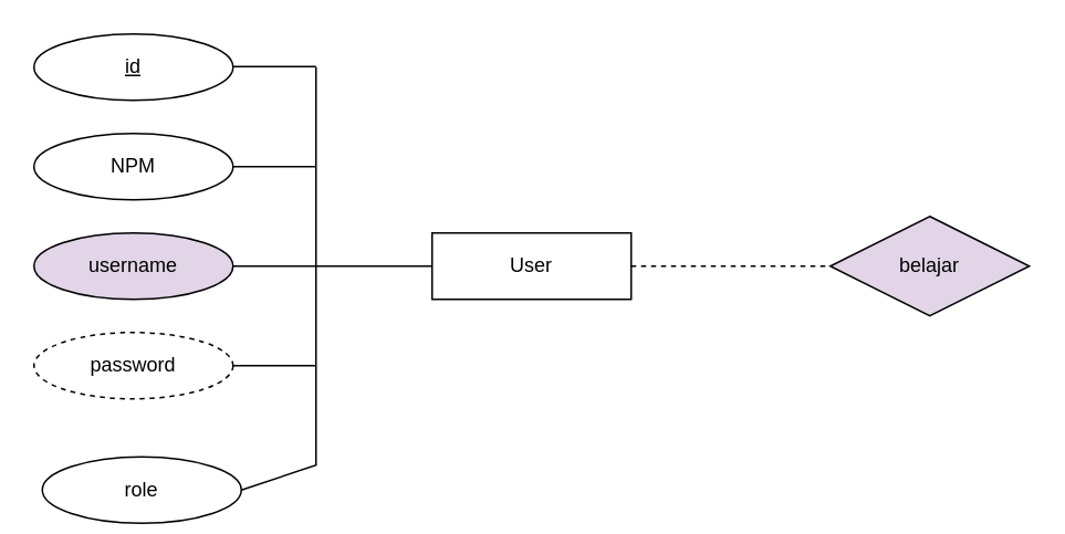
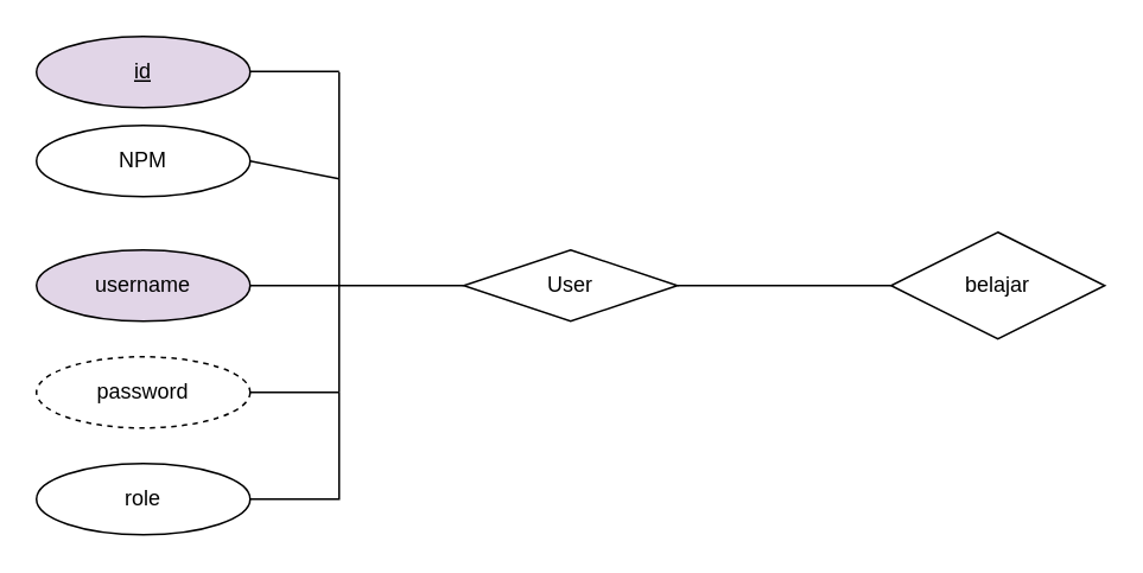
- <mxCell id="12" value="&lt;u&gt;id&lt;/u&gt;" style="ellipse;whiteSpace=wrap;html=1;" vertex="1" parent="1"><mxGeometry x="20" y="20" width="120" height="40" as="geometry" /></mxCell>
+ <mxCell id="12" value="&lt;u&gt;id&lt;/u&gt;" style="ellipse;whiteSpace=wrap;html=1;fillColor=#e1d5e7;" vertex="1" parent="1"><mxGeometry x="20" y="20" width="120" height="40" as="geometry" /></mxCell>
- <mxCell id="3" value="NPM" style="ellipse;whiteSpace=wrap;html=1;" vertex="1" parent="1"><mxGeometry x="20" y="80" width="120" height="40" as="geometry" /></mxCell>
+ <mxCell id="3" value="NPM" style="ellipse;whiteSpace=wrap;html=1;" vertex="1" parent="1"><mxGeometry x="20" y="70" width="120" height="40" as="geometry" /></mxCell>
- <mxCell id="2" value="User" style="rounded=0;whiteSpace=wrap;html=1;" vertex="1" parent="1"><mxGeometry x="260" y="140" width="120" height="40" as="geometry" /></mxCell>
+ <mxCell id="2" value="User" style="rhombus;whiteSpace=wrap;html=1;" vertex="1" parent="1"><mxGeometry x="260" y="140" width="120" height="40" as="geometry" /></mxCell>
- <mxCell id="16" value="" style="endArrow=none;html=1;rounded=0;exitX=1;exitY=0.5;exitDx=0;exitDy=0;entryX=0;entryY=0.5;entryDx=0;entryDy=0;dashed=1;" edge="1" parent="1" source="2" target="11"><mxGeometry width="50" height="50" relative="1" as="geometry"><mxPoint x="570" y="280" as="sourcePoint" /><mxPoint x="620" y="230" as="targetPoint" /></mxGeometry></mxCell>
+ <mxCell id="16" value="" style="endArrow=none;html=1;rounded=0;exitX=1;exitY=0.5;exitDx=0;exitDy=0;entryX=0;entryY=0.5;entryDx=0;entryDy=0;" edge="1" parent="1" source="2" target="11"><mxGeometry width="50" height="50" relative="1" as="geometry"><mxPoint x="570" y="280" as="sourcePoint" /><mxPoint x="620" y="230" as="targetPoint" /></mxGeometry></mxCell>
- <mxCell id="11" value="belajar" style="rhombus;whiteSpace=wrap;html=1;fillColor=#e1d5e7;" vertex="1" parent="1"><mxGeometry x="500" y="130" width="120" height="60" as="geometry" /></mxCell>
+ <mxCell id="11" value="belajar" style="rhombus;whiteSpace=wrap;html=1;" vertex="1" parent="1"><mxGeometry x="500" y="130" width="120" height="60" as="geometry" /></mxCell>
- <mxCell id="5" value="role" style="ellipse;whiteSpace=wrap;html=1;" vertex="1" parent="1"><mxGeometry x="25" y="275" width="120" height="40" as="geometry" /></mxCell>
+ <mxCell id="5" value="role" style="ellipse;whiteSpace=wrap;html=1;" vertex="1" parent="1"><mxGeometry x="20" y="260" width="120" height="40" as="geometry" /></mxCell>
